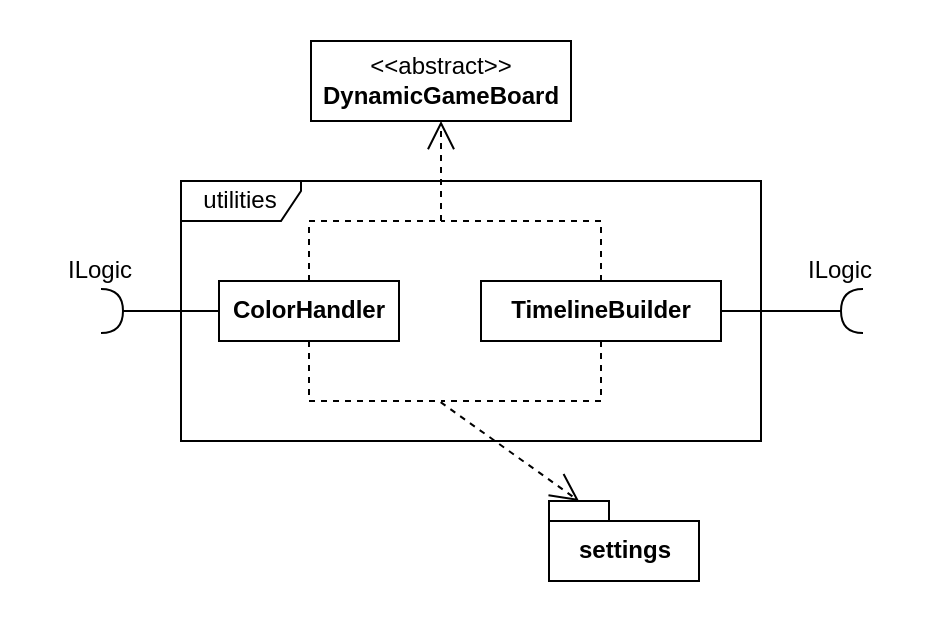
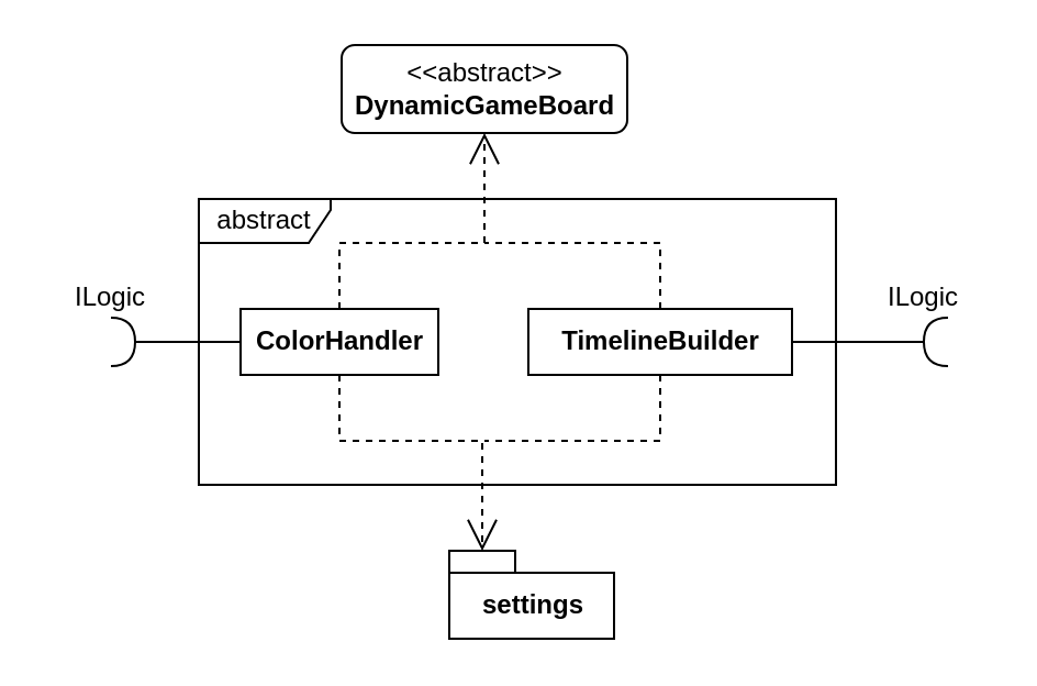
- <mxCell id="4" value="&amp;lt;&amp;lt;abstract&amp;gt;&amp;gt;&lt;br&gt;&lt;b&gt;DynamicGameBoard&lt;/b&gt;" style="html=1;" vertex="1" parent="1"><mxGeometry x="155" y="20" width="130" height="40" as="geometry" /></mxCell>
+ <mxCell id="4" value="&amp;lt;&amp;lt;abstract&amp;gt;&amp;gt;&lt;br&gt;&lt;b&gt;DynamicGameBoard&lt;/b&gt;" style="html=1;rounded=1;" vertex="1" parent="1"><mxGeometry x="155" y="20" width="130" height="40" as="geometry" /></mxCell>
- <mxCell id="16" value="utilities" style="shape=umlFrame;whiteSpace=wrap;html=1;width=60;height=20;" vertex="1" parent="1"><mxGeometry x="90" y="90" width="290" height="130" as="geometry" /></mxCell>
+ <mxCell id="16" value="abstract" style="shape=umlFrame;whiteSpace=wrap;html=1;width=60;height=20;" vertex="1" parent="1"><mxGeometry x="90" y="90" width="290" height="130" as="geometry" /></mxCell>
- <mxCell id="2" value="settings" style="shape=folder;fontStyle=1;spacingTop=10;tabWidth=30;tabHeight=10;tabPosition=left;html=1;" vertex="1" parent="1"><mxGeometry x="274" y="250" width="75" height="40" as="geometry" /></mxCell>
+ <mxCell id="2" value="settings" style="shape=folder;fontStyle=1;spacingTop=10;tabWidth=30;tabHeight=10;tabPosition=left;html=1;" vertex="1" parent="1"><mxGeometry x="204" y="250" width="75" height="40" as="geometry" /></mxCell>
